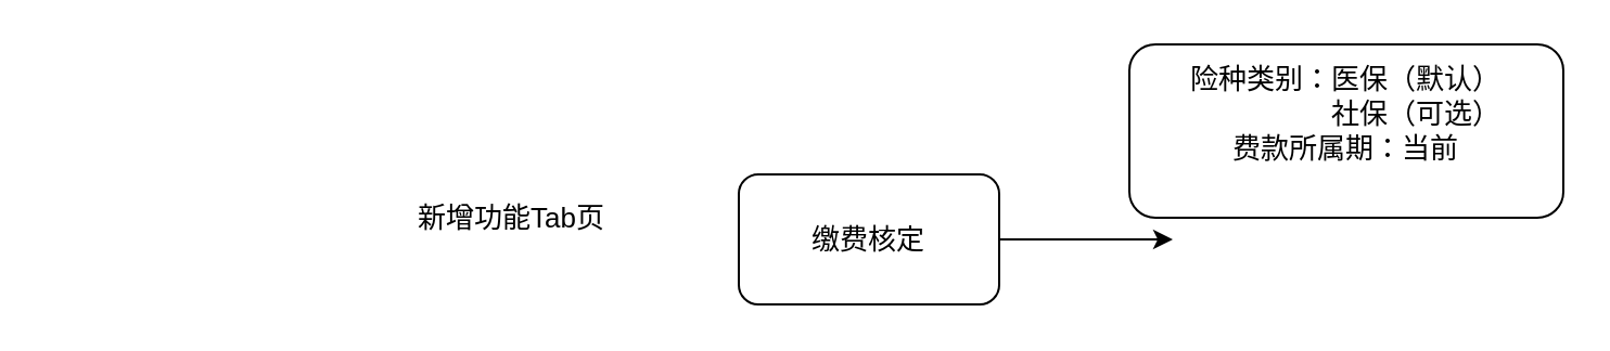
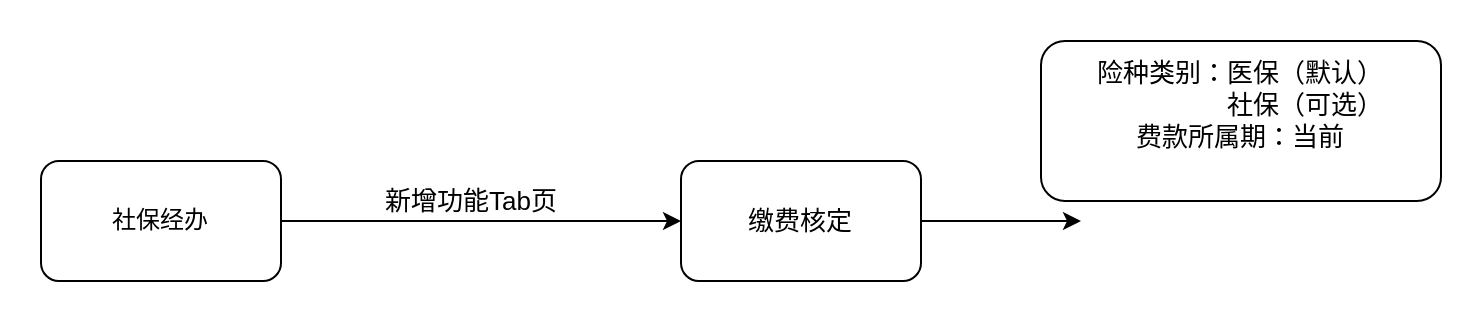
+ <mxCell id="3" value="社保经办" style="rounded=1;whiteSpace=wrap;html=1;" parent="1" vertex="1"><mxGeometry x="20" y="80" width="120" height="60" as="geometry" /></mxCell>
+ <mxCell id="2" style="edgeStyle=orthogonalEdgeStyle;rounded=0;orthogonalLoop=1;jettySize=auto;html=1;entryX=0;entryY=0.5;entryDx=0;entryDy=0;fontSize=13;" edge="1" parent="1" source="3" target="5"><mxGeometry relative="1" as="geometry" /></mxCell>
